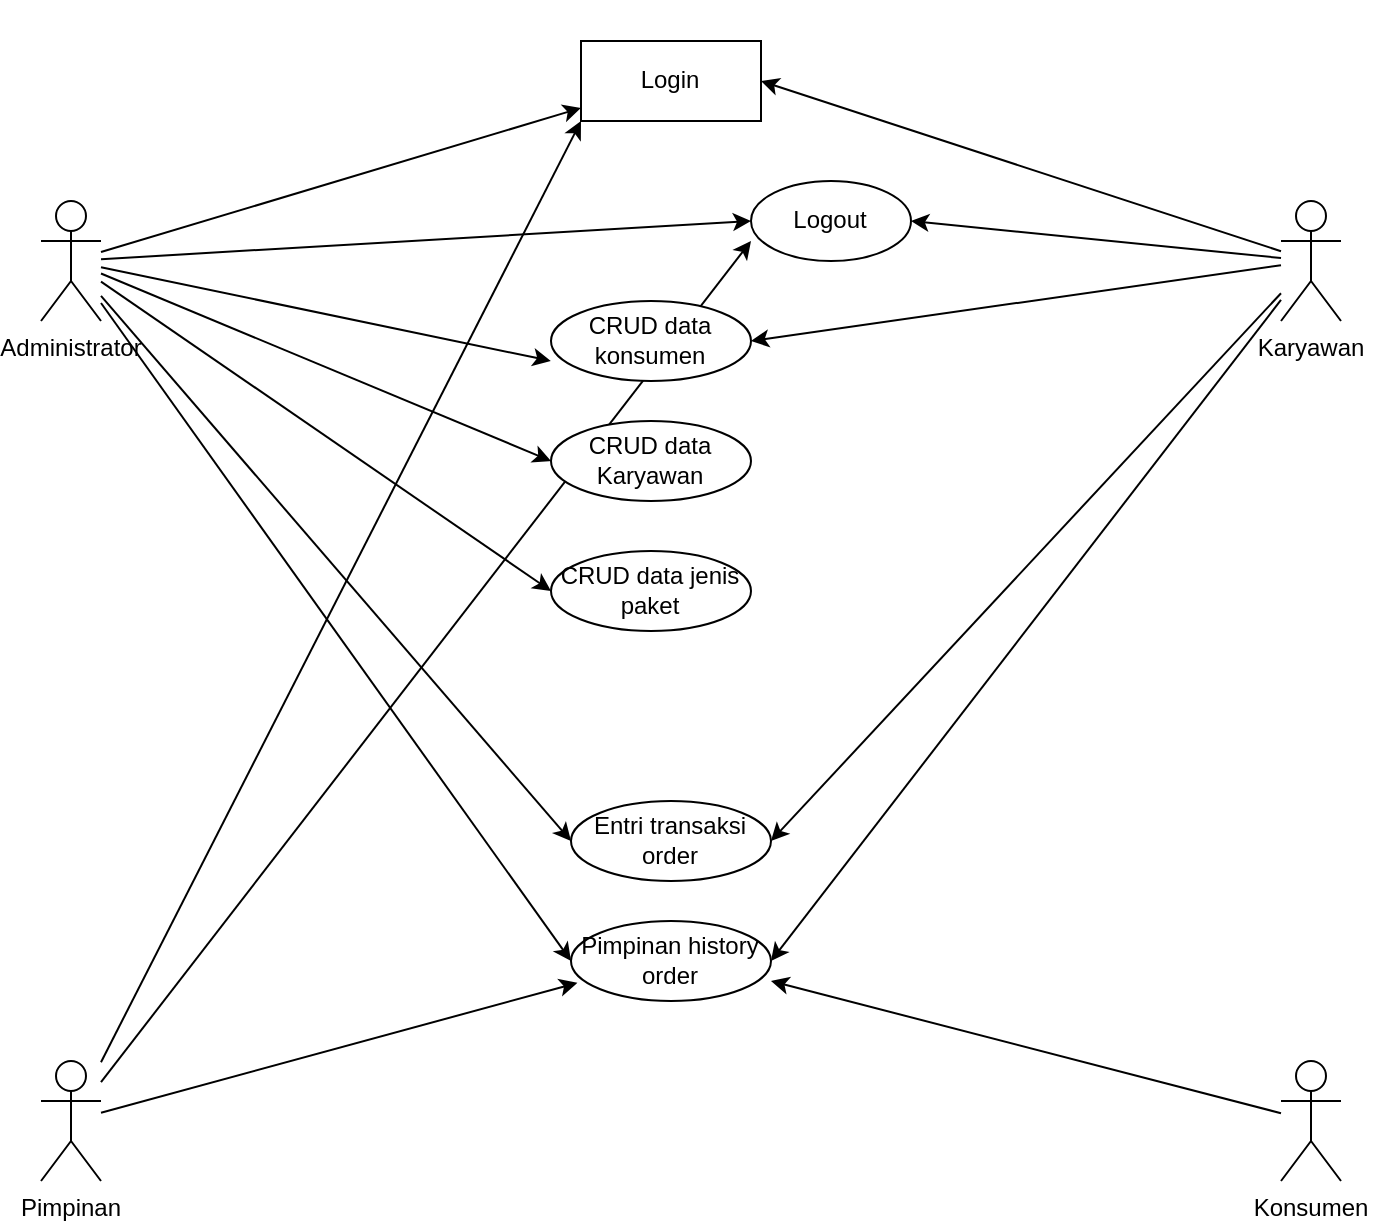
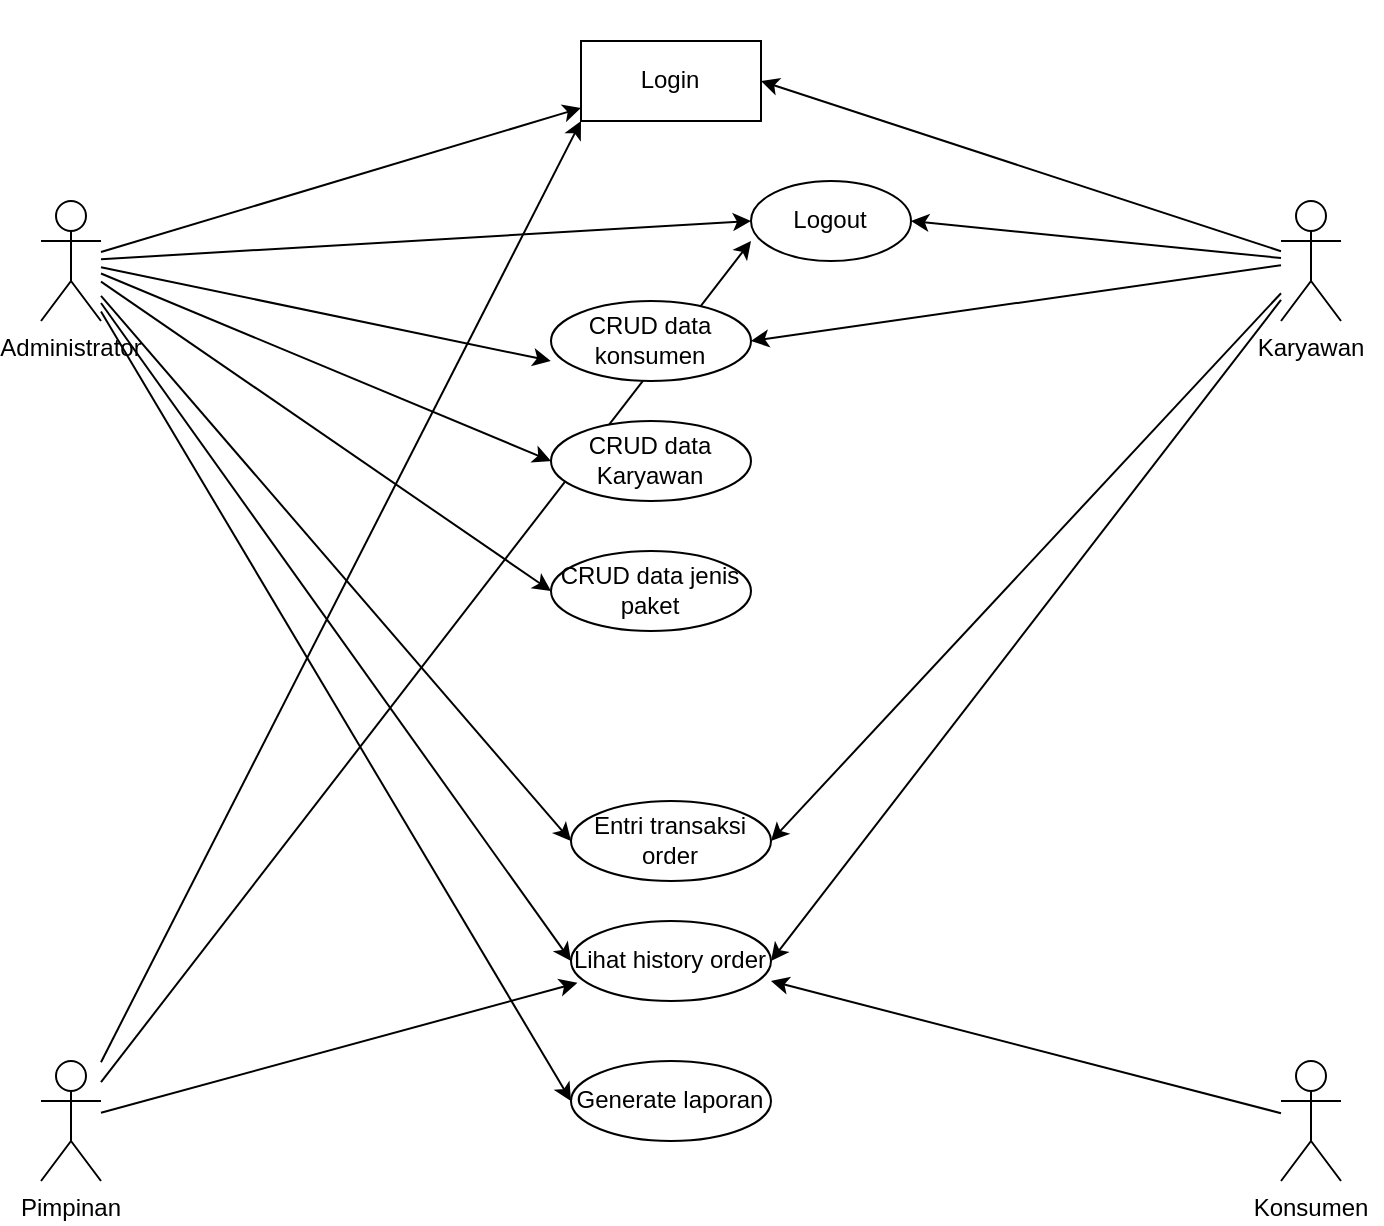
+ <mxCell id="5" style="rounded=0;orthogonalLoop=1;jettySize=auto;html=1;entryX=0;entryY=0.5;entryDx=0;entryDy=0;" parent="1" source="10" target="29" edge="1"><mxGeometry relative="1" as="geometry" /></mxCell>
- <mxCell id="28" value="Pimpinan history order" style="ellipse;whiteSpace=wrap;html=1;" parent="1" vertex="1"><mxGeometry x="285" y="460" width="100" height="40" as="geometry" /></mxCell>
+ <mxCell id="28" value="Lihat history order" style="ellipse;whiteSpace=wrap;html=1;" parent="1" vertex="1"><mxGeometry x="285" y="460" width="100" height="40" as="geometry" /></mxCell>
+ <mxCell id="29" value="Generate laporan" style="ellipse;whiteSpace=wrap;html=1;" parent="1" vertex="1"><mxGeometry x="285" y="530" width="100" height="40" as="geometry" /></mxCell>
